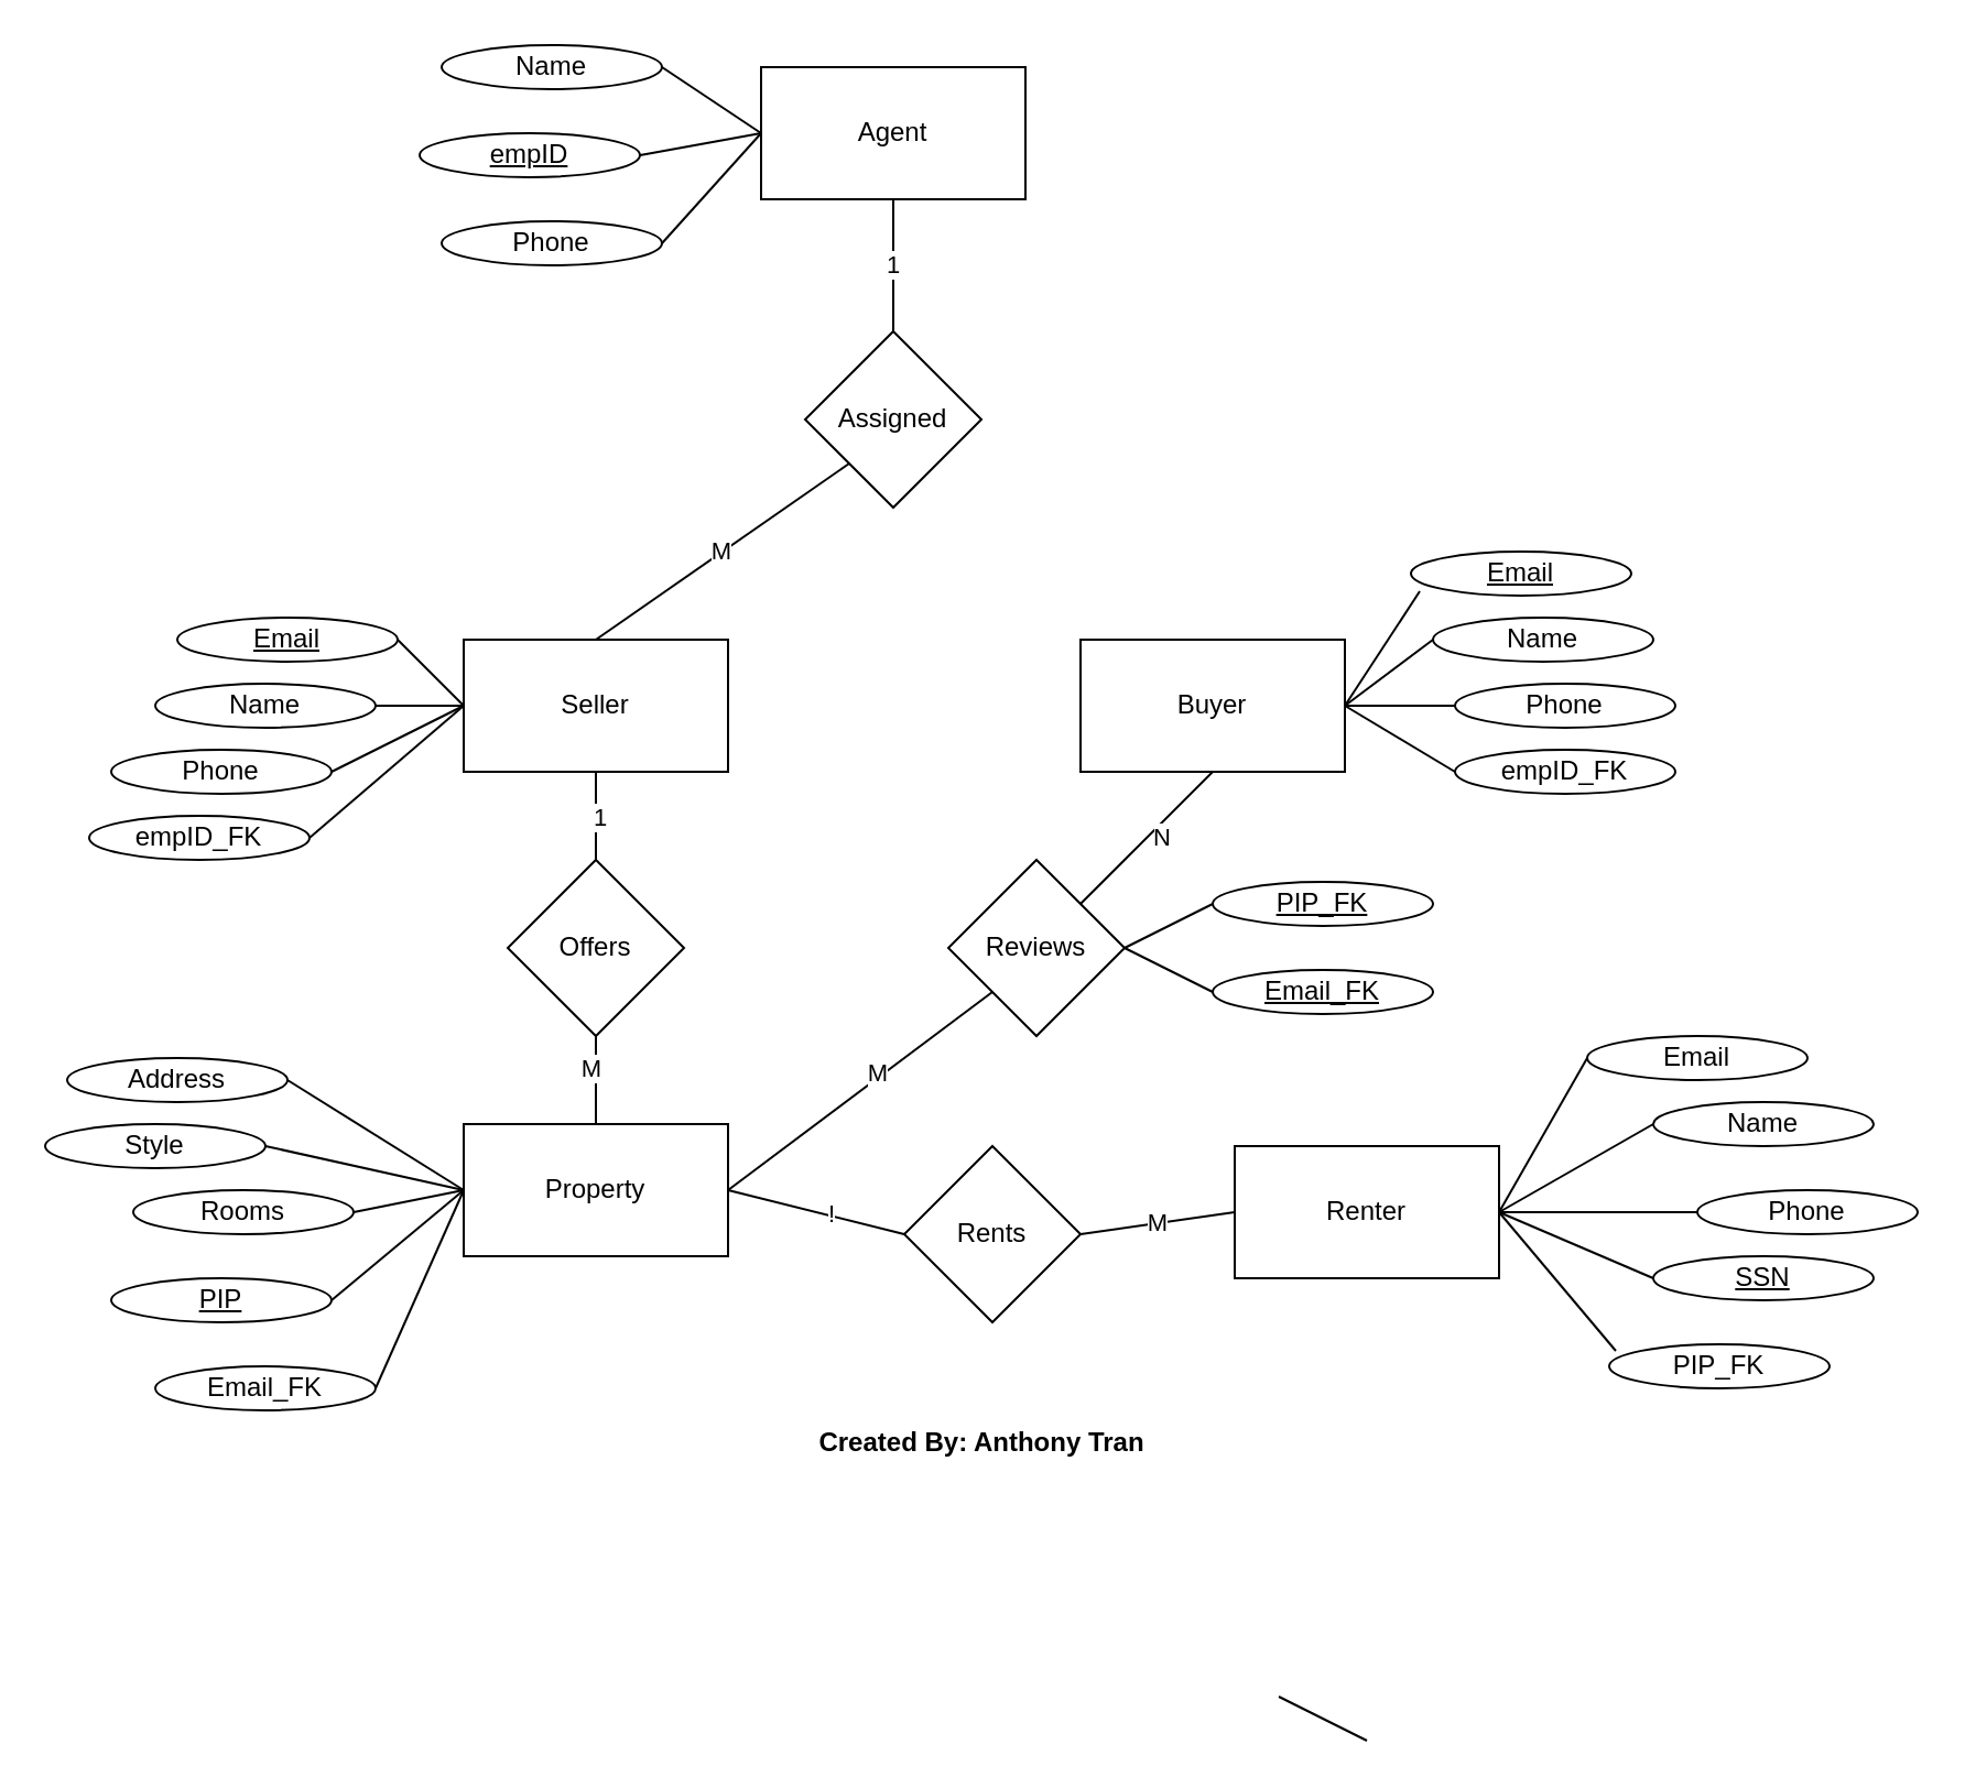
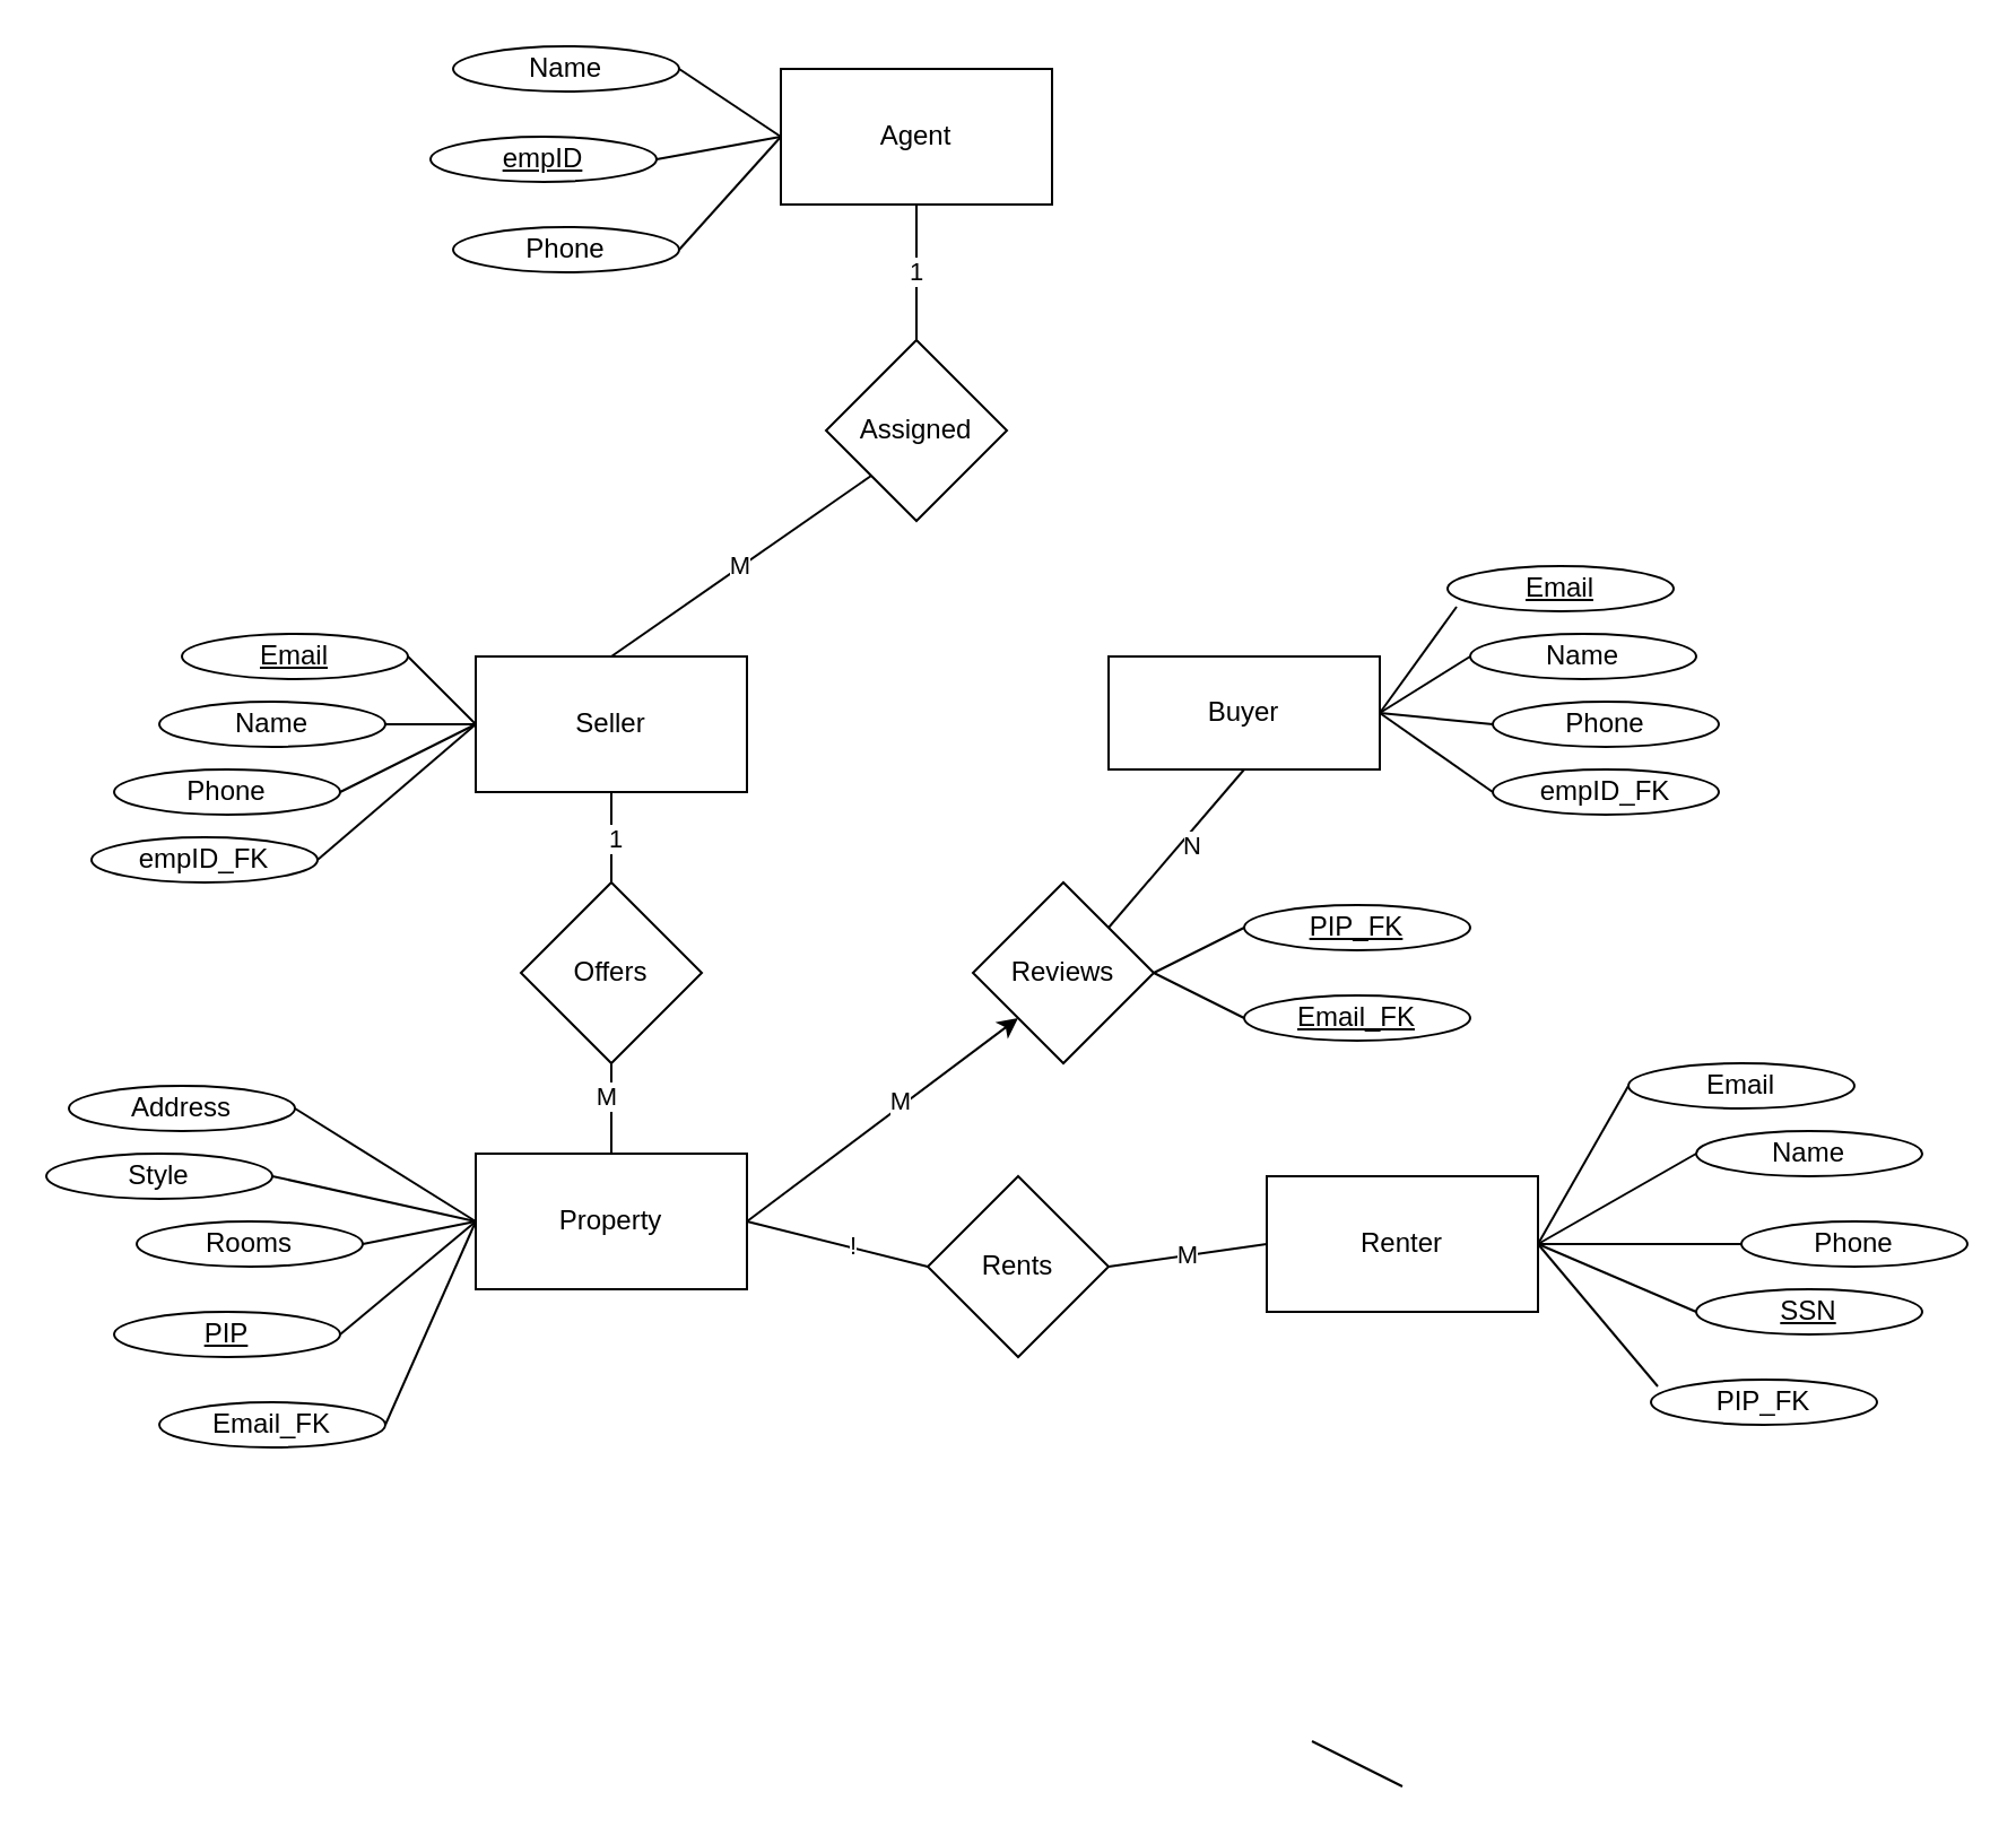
- <mxCell id="5" value="Buyer" style="rounded=0;whiteSpace=wrap;html=1;" vertex="1" parent="1"><mxGeometry x="490" y="290" width="120" height="60" as="geometry" /></mxCell>
+ <mxCell id="5" value="Buyer" style="rounded=0;whiteSpace=wrap;html=1;" vertex="1" parent="1"><mxGeometry x="490" y="290" width="120" height="50" as="geometry" /></mxCell>
- <mxCell id="15" value="" style="endArrow=none;html=1;rounded=0;entryX=0;entryY=1;entryDx=0;entryDy=0;exitX=1;exitY=0.5;exitDx=0;exitDy=0;" edge="1" parent="1" source="2" target="12"><mxGeometry width="50" height="50" relative="1" as="geometry"><mxPoint x="300" y="560" as="sourcePoint" /><mxPoint x="350" y="510" as="targetPoint" /></mxGeometry></mxCell>
+ <mxCell id="15" value="" style="endArrow=classic;html=1;rounded=0;entryX=0;entryY=1;entryDx=0;entryDy=0;exitX=1;exitY=0.5;exitDx=0;exitDy=0;" edge="1" parent="1" source="2" target="12"><mxGeometry width="50" height="50" relative="1" as="geometry"><mxPoint x="300" y="560" as="sourcePoint" /><mxPoint x="350" y="510" as="targetPoint" /></mxGeometry></mxCell>
- <mxCell id="71" value="Created By: Anthony Tran" style="text;html=1;align=center;verticalAlign=middle;resizable=0;points=[];autosize=1;strokeColor=none;fillColor=none;fontStyle=1" vertex="1" parent="1"><mxGeometry x="365" y="640" width="160" height="30" as="geometry" /></mxCell>
